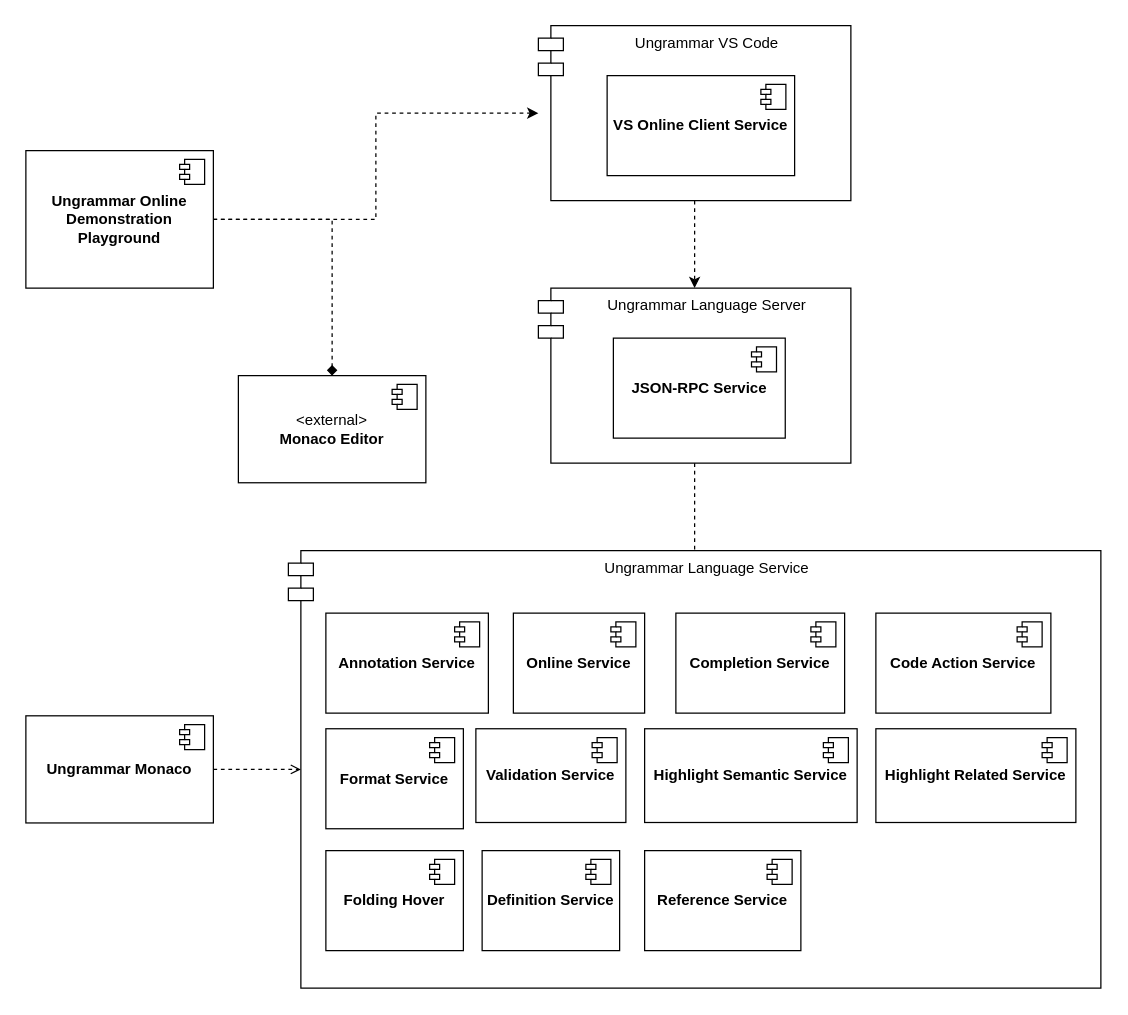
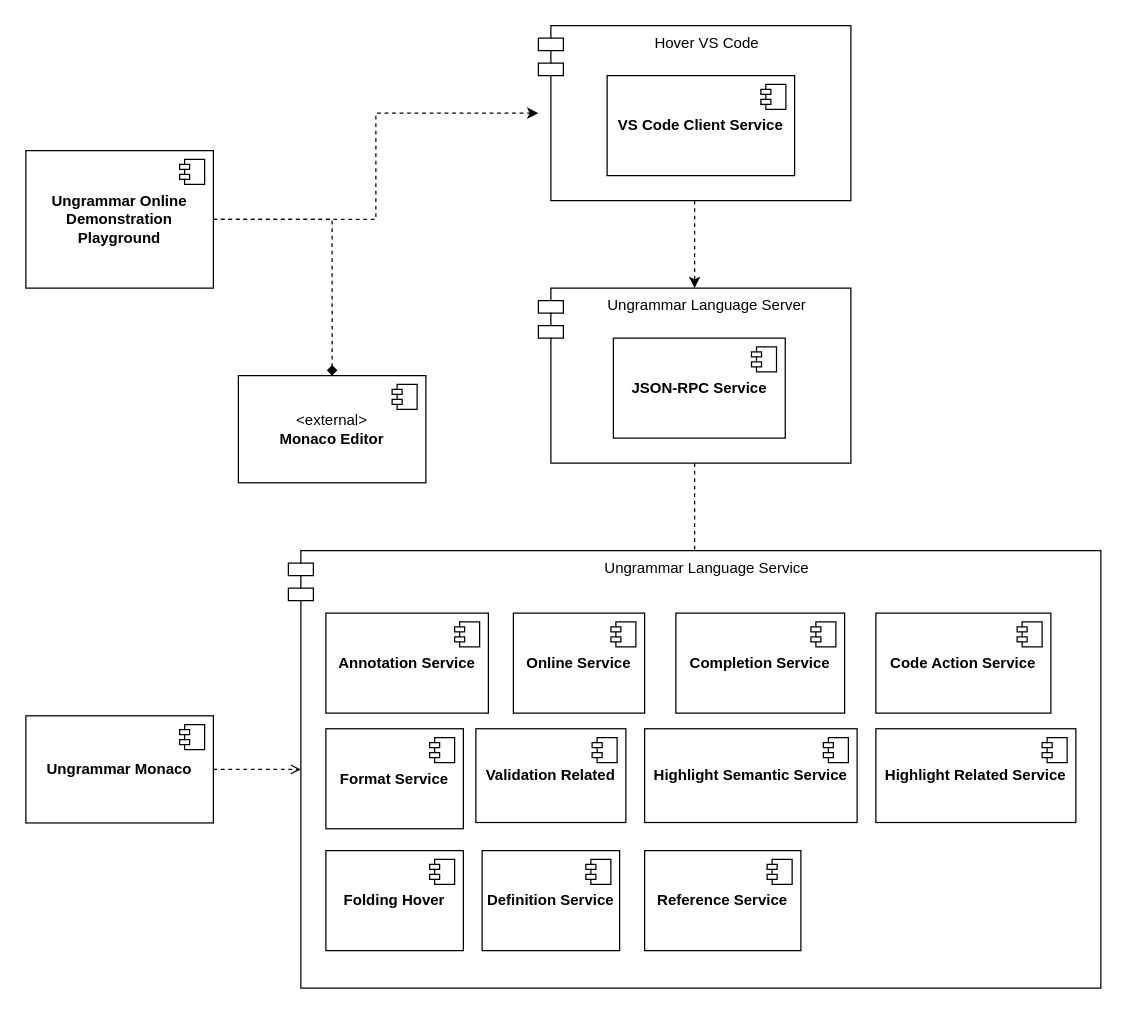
- <mxCell id="31" value="Ungrammar VS Code" style="shape=module;align=left;spacingLeft=20;align=center;verticalAlign=top;whiteSpace=wrap;html=1;" parent="30" vertex="1"><mxGeometry width="250" height="140" as="geometry" /></mxCell>
+ <mxCell id="31" value="Hover VS Code" style="shape=module;align=left;spacingLeft=20;align=center;verticalAlign=top;whiteSpace=wrap;html=1;" parent="30" vertex="1"><mxGeometry width="250" height="140" as="geometry" /></mxCell>
- <mxCell id="32" value="&lt;b&gt;VS Online Client Service&lt;/b&gt;" style="html=1;dropTarget=0;whiteSpace=wrap;" parent="30" vertex="1"><mxGeometry x="55" y="40" width="150" height="80" as="geometry" /></mxCell>
+ <mxCell id="32" value="&lt;b&gt;VS Code Client Service&lt;/b&gt;" style="html=1;dropTarget=0;whiteSpace=wrap;" parent="30" vertex="1"><mxGeometry x="55" y="40" width="150" height="80" as="geometry" /></mxCell>
- <mxCell id="14" value="&lt;b&gt;Validation Service&lt;/b&gt;" style="html=1;dropTarget=0;whiteSpace=wrap;" parent="2" vertex="1"><mxGeometry x="150" y="142.5" width="120" height="75" as="geometry" /></mxCell>
+ <mxCell id="14" value="&lt;b&gt;Validation Related&lt;/b&gt;" style="html=1;dropTarget=0;whiteSpace=wrap;" parent="2" vertex="1"><mxGeometry x="150" y="142.5" width="120" height="75" as="geometry" /></mxCell>
